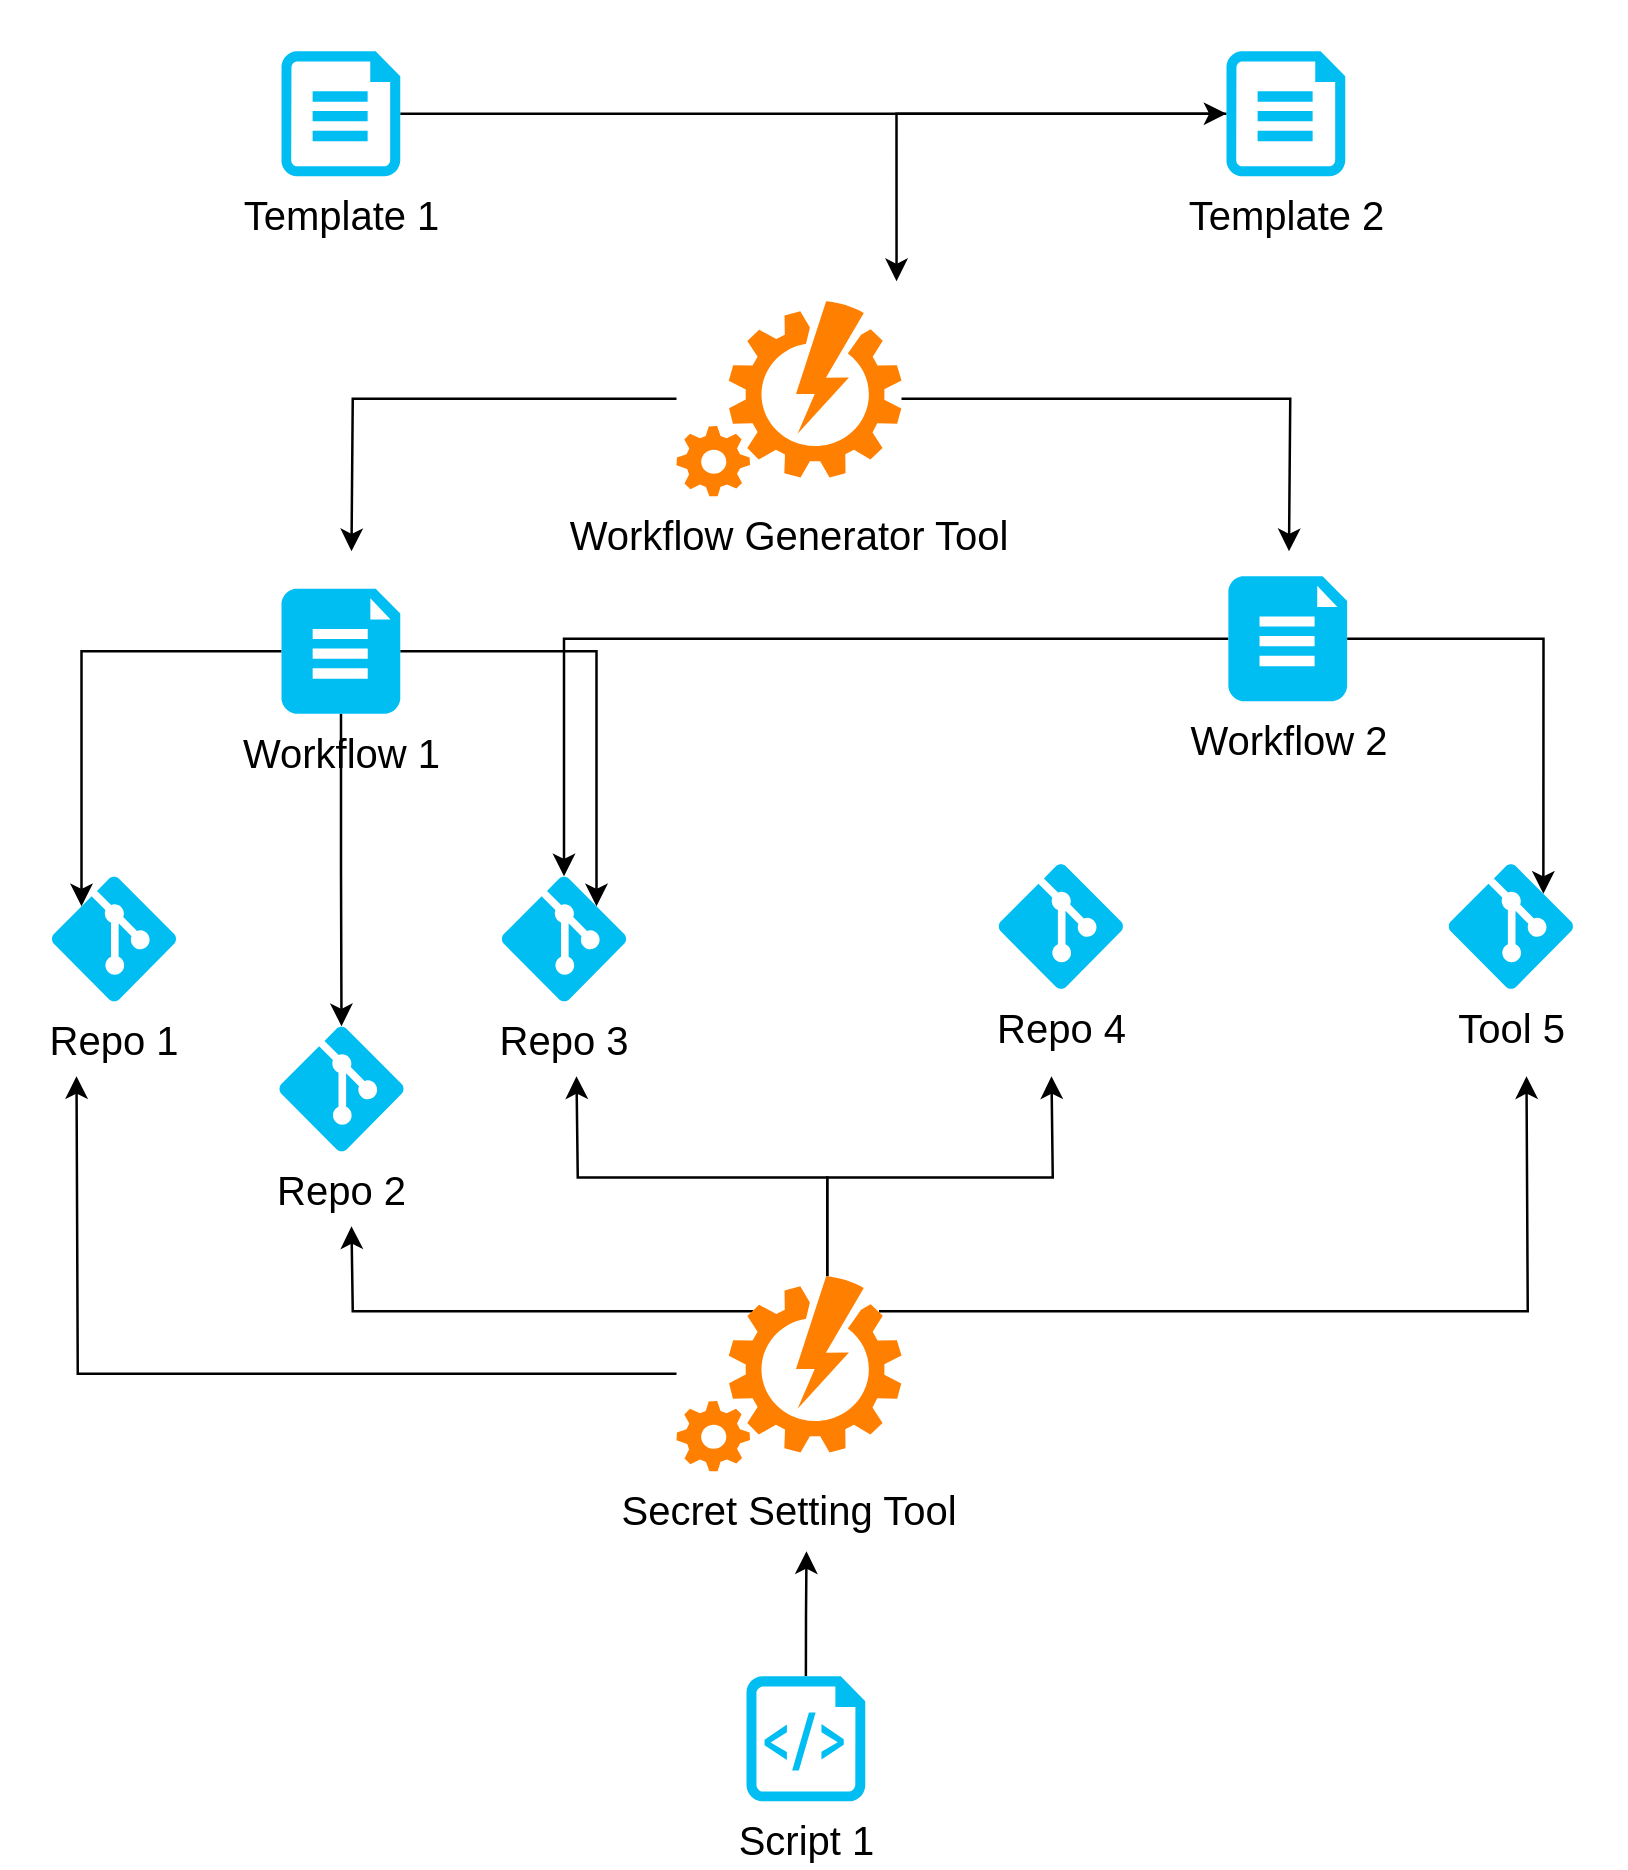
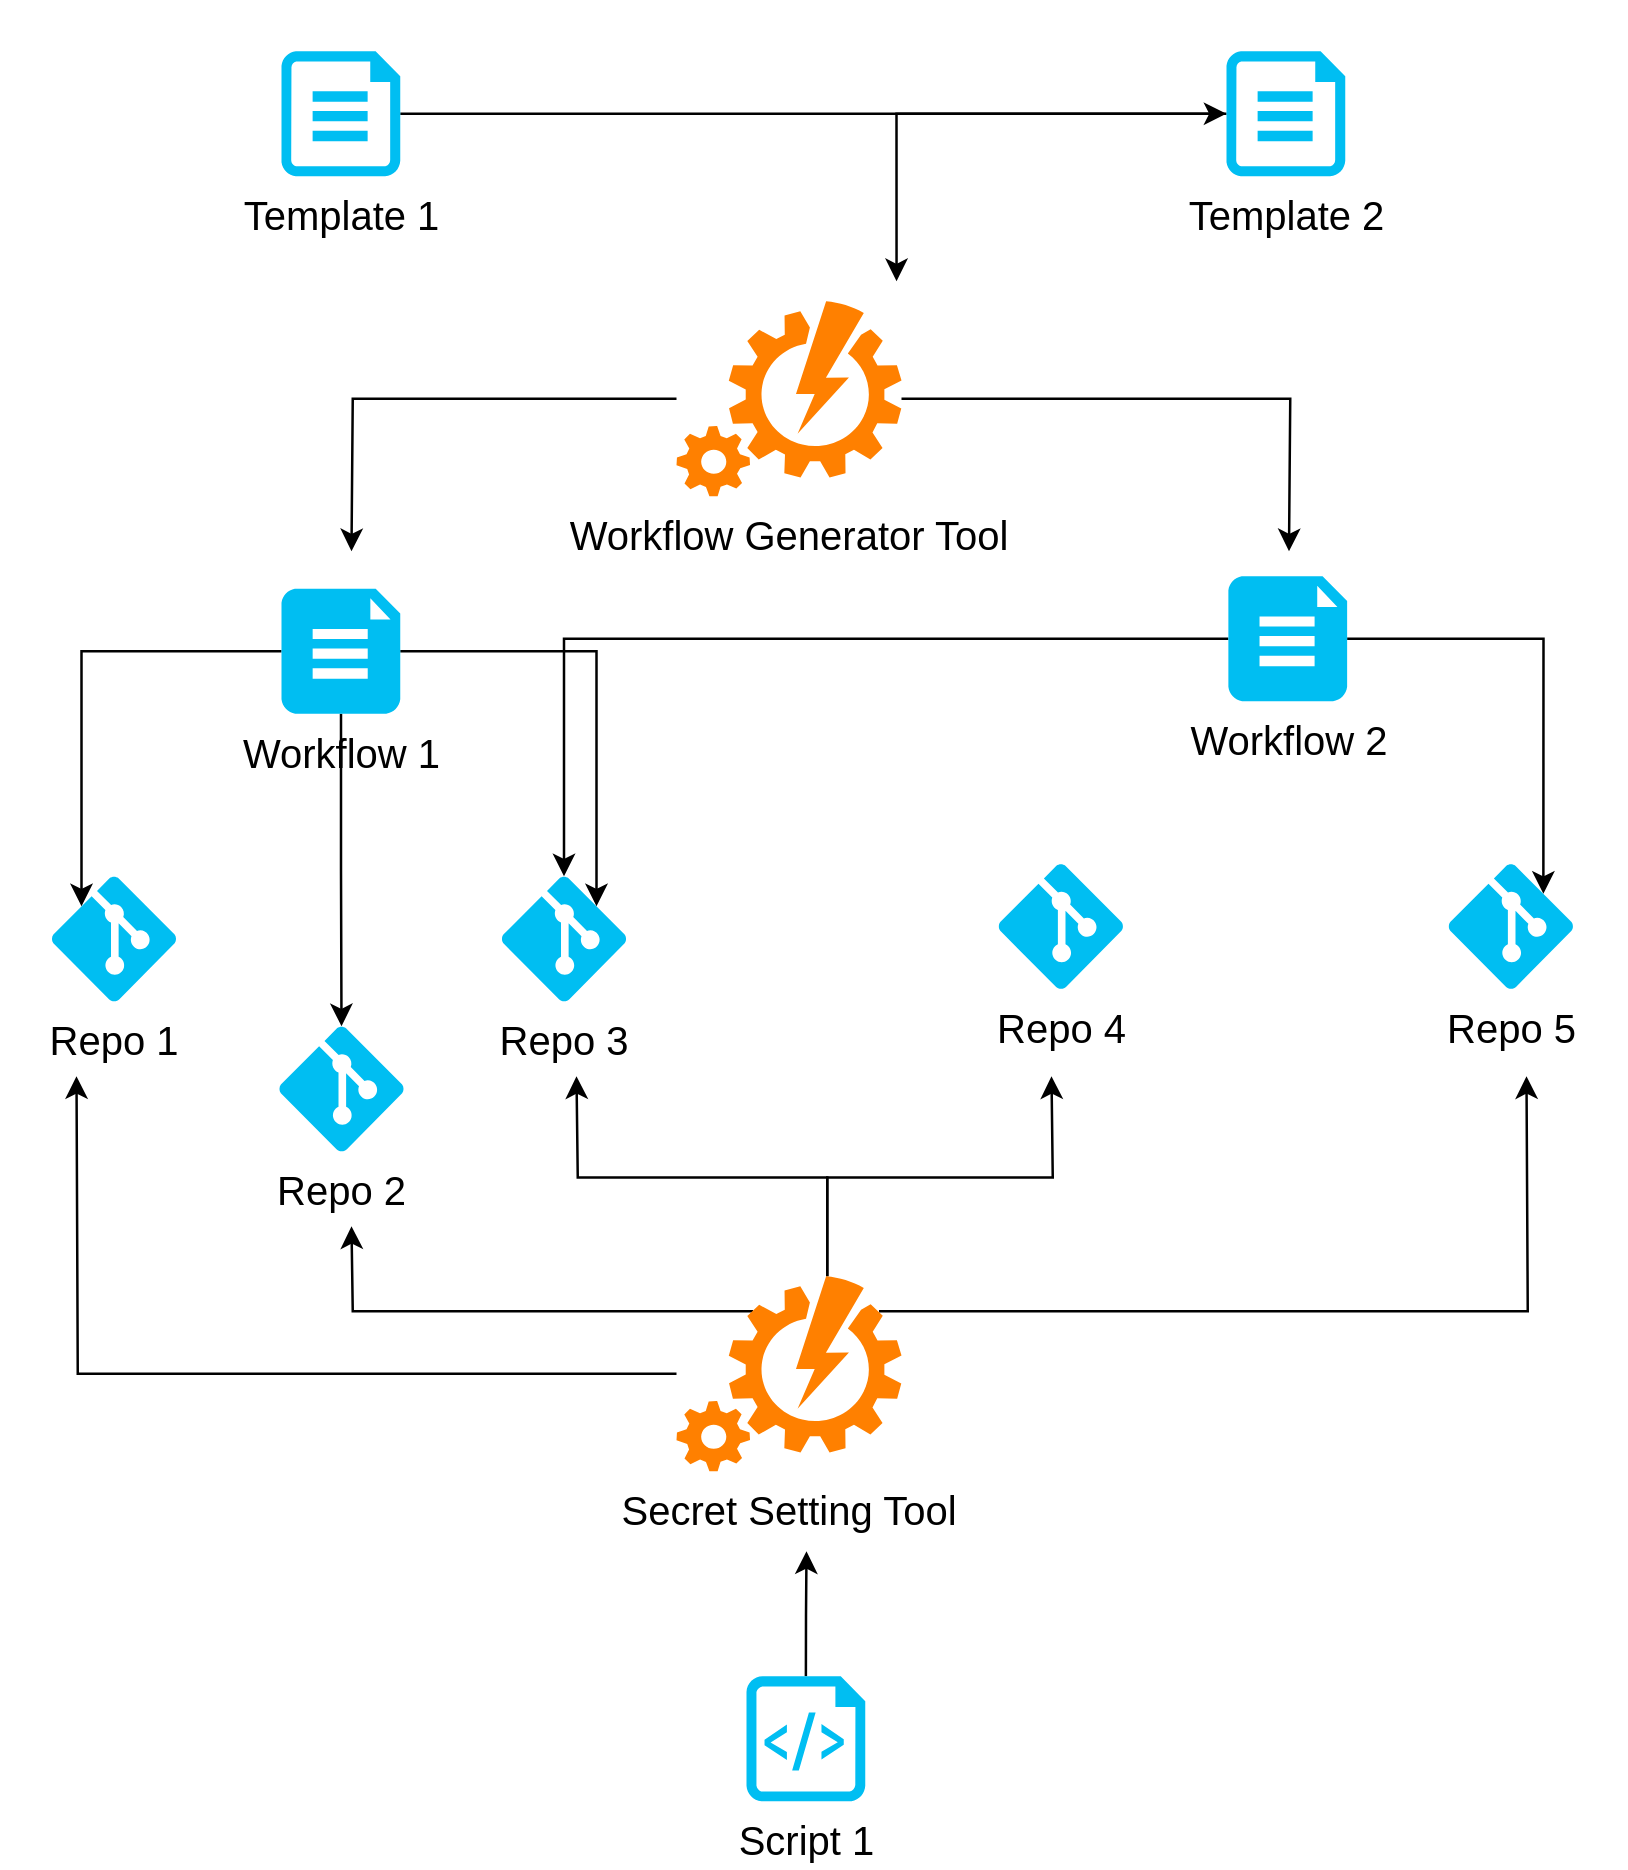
- <mxCell id="17" value="&lt;div&gt;&lt;font style=&quot;font-size: 16px&quot;&gt;Tool 5&lt;/font&gt;&lt;/div&gt;" style="verticalLabelPosition=bottom;html=1;verticalAlign=top;align=center;strokeColor=none;fillColor=#00BEF2;shape=mxgraph.azure.git_repository;" vertex="1" parent="1"><mxGeometry x="578.75" y="345" width="50" height="50" as="geometry" /></mxCell>
+ <mxCell id="17" value="&lt;div&gt;&lt;font style=&quot;font-size: 16px&quot;&gt;Repo 5&lt;/font&gt;&lt;/div&gt;" style="verticalLabelPosition=bottom;html=1;verticalAlign=top;align=center;strokeColor=none;fillColor=#00BEF2;shape=mxgraph.azure.git_repository;" vertex="1" parent="1"><mxGeometry x="578.75" y="345" width="50" height="50" as="geometry" /></mxCell>
